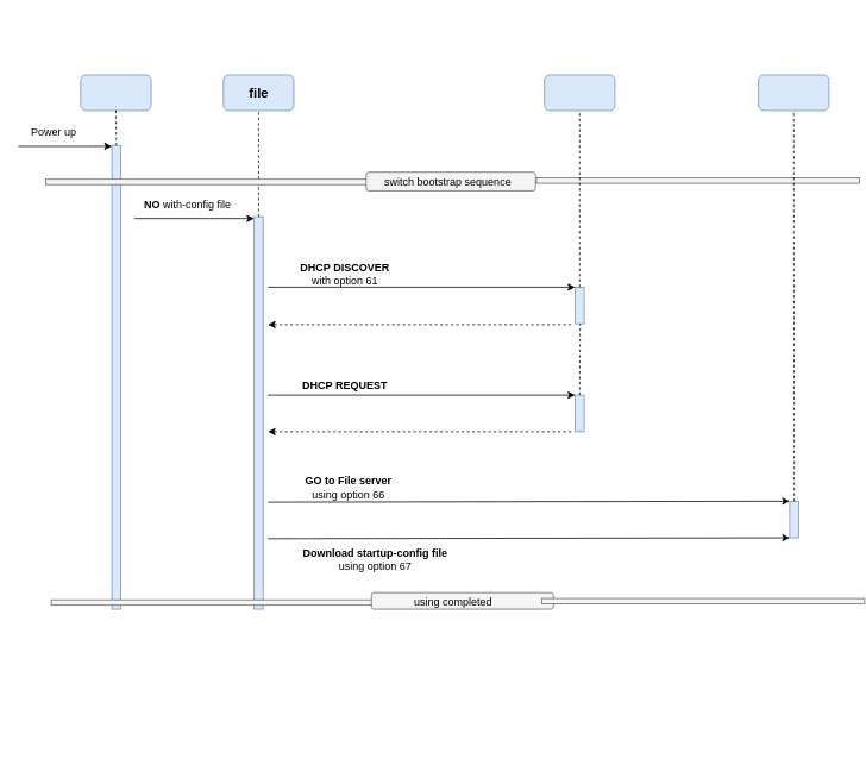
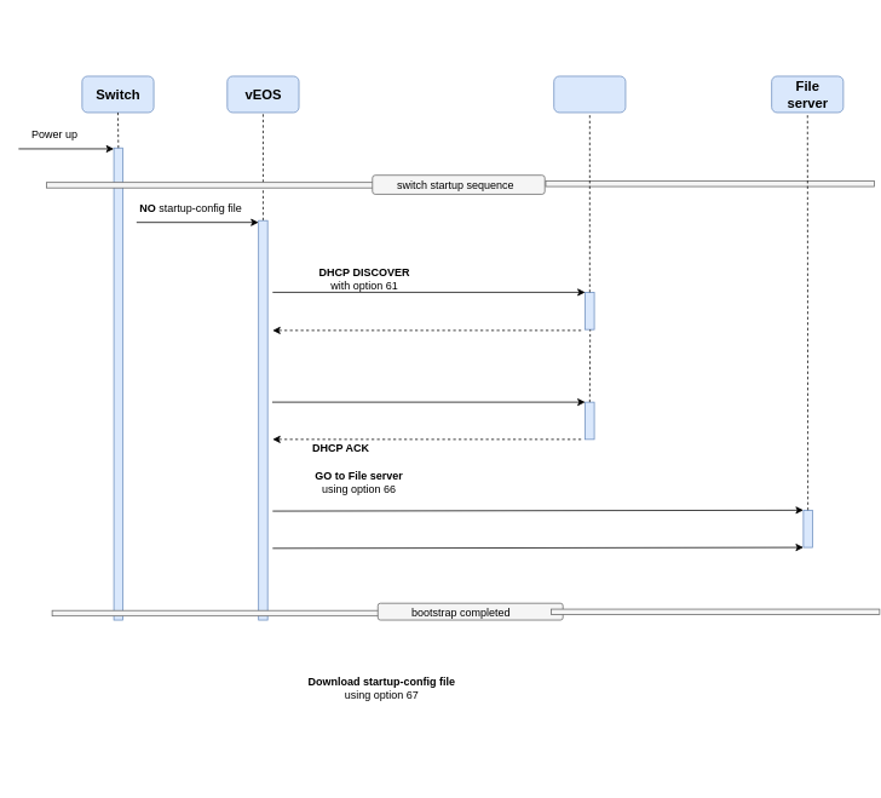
+ <mxCell id="3" value="&lt;b&gt;&lt;font style=&quot;font-size: 15px;&quot;&gt;Switch&lt;/font&gt;&lt;/b&gt;" style="text;strokeColor=none;align=center;fillColor=none;html=1;verticalAlign=middle;whiteSpace=wrap;rounded=0;" parent="1" vertex="1"><mxGeometry x="100" y="88" width="60" height="30" as="geometry" /></mxCell>
- <mxCell id="5" value="&lt;b&gt;&lt;font style=&quot;font-size: 15px;&quot;&gt;file&lt;/font&gt;&lt;/b&gt;" style="text;strokeColor=none;align=center;fillColor=none;html=1;verticalAlign=middle;whiteSpace=wrap;rounded=0;" parent="1" vertex="1"><mxGeometry x="260" y="88" width="60" height="30" as="geometry" /></mxCell>
+ <mxCell id="5" value="&lt;b&gt;&lt;font style=&quot;font-size: 15px;&quot;&gt;vEOS&lt;/font&gt;&lt;/b&gt;" style="text;strokeColor=none;align=center;fillColor=none;html=1;verticalAlign=middle;whiteSpace=wrap;rounded=0;" parent="1" vertex="1"><mxGeometry x="260" y="88" width="60" height="30" as="geometry" /></mxCell>
+ <mxCell id="8" value="&lt;b&gt;&lt;font style=&quot;font-size: 15px;&quot;&gt;File server&lt;/font&gt;&lt;/b&gt;" style="text;strokeColor=none;align=center;fillColor=none;html=1;verticalAlign=middle;whiteSpace=wrap;rounded=0;" parent="1" vertex="1"><mxGeometry x="860" y="88" width="60" height="30" as="geometry" /></mxCell>
- <mxCell id="19" value="switch bootstrap sequence" style="text;strokeColor=none;align=center;fillColor=none;html=1;verticalAlign=middle;whiteSpace=wrap;rounded=0;" parent="1" vertex="1"><mxGeometry x="422" y="189" width="160" height="27" as="geometry" /></mxCell>
+ <mxCell id="19" value="switch startup sequence" style="text;strokeColor=none;align=center;fillColor=none;html=1;verticalAlign=middle;whiteSpace=wrap;rounded=0;" parent="1" vertex="1"><mxGeometry x="422" y="189" width="160" height="27" as="geometry" /></mxCell>
- <mxCell id="16" value="&lt;b&gt;NO&lt;/b&gt; with-config file" style="text;strokeColor=none;align=center;fillColor=none;html=1;verticalAlign=middle;whiteSpace=wrap;rounded=0;" parent="1" vertex="1"><mxGeometry x="150" y="214" width="120" height="30" as="geometry" /></mxCell>
+ <mxCell id="16" value="&lt;b&gt;NO&lt;/b&gt; startup-config file" style="text;strokeColor=none;align=center;fillColor=none;html=1;verticalAlign=middle;whiteSpace=wrap;rounded=0;" parent="1" vertex="1"><mxGeometry x="150" y="214" width="120" height="30" as="geometry" /></mxCell>
- <mxCell id="24" value="&lt;b&gt;DHCP DISCOVER&lt;/b&gt;&lt;br&gt;with option 61" style="text;strokeColor=none;align=center;fillColor=none;html=1;verticalAlign=middle;whiteSpace=wrap;rounded=0;" parent="1" vertex="1"><mxGeometry x="331" y="291" width="111" height="30" as="geometry" /></mxCell>
+ <mxCell id="24" value="&lt;b&gt;DHCP DISCOVER&lt;/b&gt;&lt;br&gt;with option 61" style="text;strokeColor=none;align=center;fillColor=none;html=1;verticalAlign=middle;whiteSpace=wrap;rounded=0;" parent="1" vertex="1"><mxGeometry x="346" y="291" width="111" height="30" as="geometry" /></mxCell>
- <mxCell id="29" value="&lt;b&gt;DHCP REQUEST&lt;/b&gt;" style="text;strokeColor=none;align=center;fillColor=none;html=1;verticalAlign=middle;whiteSpace=wrap;rounded=0;" parent="1" vertex="1"><mxGeometry x="331" y="422" width="111" height="20" as="geometry" /></mxCell>
+ <mxCell id="31" value="&lt;b&gt;DHCP ACK&lt;/b&gt;" style="text;strokeColor=none;align=center;fillColor=none;html=1;verticalAlign=middle;whiteSpace=wrap;rounded=0;" parent="1" vertex="1"><mxGeometry x="331" y="483" width="89" height="20" as="geometry" /></mxCell>
- <mxCell id="35" value="&lt;b&gt;GO to File server&lt;br&gt;&lt;/b&gt;using option 66" style="text;strokeColor=none;align=center;fillColor=none;html=1;verticalAlign=middle;whiteSpace=wrap;rounded=0;" parent="1" vertex="1"><mxGeometry x="331" y="531" width="119" height="30" as="geometry" /></mxCell>
+ <mxCell id="35" value="&lt;b&gt;GO to File server&lt;br&gt;&lt;/b&gt;using option 66" style="text;strokeColor=none;align=center;fillColor=none;html=1;verticalAlign=middle;whiteSpace=wrap;rounded=0;" parent="1" vertex="1"><mxGeometry x="336" y="516" width="119" height="30" as="geometry" /></mxCell>
- <mxCell id="37" value="&lt;b&gt;Download startup-config file&lt;br&gt;&lt;/b&gt;using option 67" style="text;strokeColor=none;align=center;fillColor=none;html=1;verticalAlign=middle;whiteSpace=wrap;rounded=0;" parent="1" vertex="1"><mxGeometry x="331" y="612" width="179" height="30" as="geometry" /></mxCell>
+ <mxCell id="37" value="&lt;b&gt;Download startup-config file&lt;br&gt;&lt;/b&gt;using option 67" style="text;strokeColor=none;align=center;fillColor=none;html=1;verticalAlign=middle;whiteSpace=wrap;rounded=0;" parent="1" vertex="1"><mxGeometry x="331" y="742" width="179" height="30" as="geometry" /></mxCell>
- <mxCell id="40" value="using completed" style="text;strokeColor=none;align=center;fillColor=none;html=1;verticalAlign=middle;whiteSpace=wrap;rounded=0;" parent="1" vertex="1"><mxGeometry x="428" y="660.5" width="160" height="27" as="geometry" /></mxCell>
+ <mxCell id="40" value="bootstrap completed" style="text;strokeColor=none;align=center;fillColor=none;html=1;verticalAlign=middle;whiteSpace=wrap;rounded=0;" parent="1" vertex="1"><mxGeometry x="428" y="660.5" width="160" height="27" as="geometry" /></mxCell>
